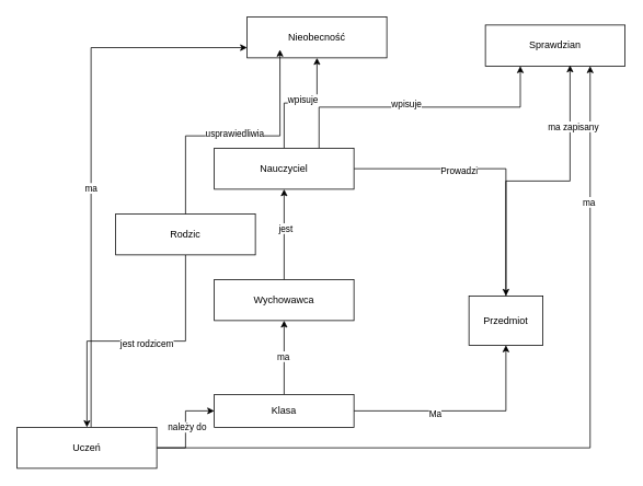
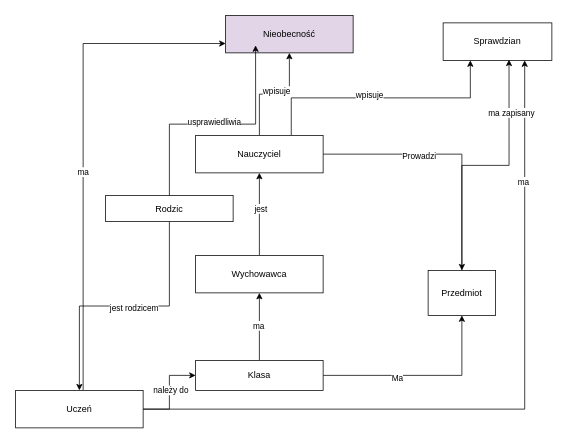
- <mxCell id="18" value="Nieobecność" style="rounded=0;whiteSpace=wrap;html=1;" vertex="1" parent="1"><mxGeometry x="300" y="20" width="170" height="50" as="geometry" /></mxCell>
+ <mxCell id="18" value="Nieobecność" style="rounded=0;whiteSpace=wrap;html=1;fillColor=#e1d5e7;" vertex="1" parent="1"><mxGeometry x="300" y="20" width="170" height="50" as="geometry" /></mxCell>
- <mxCell id="31" value="Sprawdzian" style="rounded=0;whiteSpace=wrap;html=1;" vertex="1" parent="1"><mxGeometry x="590" y="30" width="170" height="50" as="geometry" /></mxCell>
+ <mxCell id="31" value="Sprawdzian" style="rounded=0;whiteSpace=wrap;html=1;" vertex="1" parent="1"><mxGeometry x="590" y="30" width="145" height="50" as="geometry" /></mxCell>
- <mxCell id="28" value="Rodzic" style="rounded=0;whiteSpace=wrap;html=1;" vertex="1" parent="1"><mxGeometry x="140" y="260" width="170" height="50" as="geometry" /></mxCell>
+ <mxCell id="28" value="Rodzic" style="rounded=0;whiteSpace=wrap;html=1;" vertex="1" parent="1"><mxGeometry x="140" y="260" width="170" height="35" as="geometry" /></mxCell>
